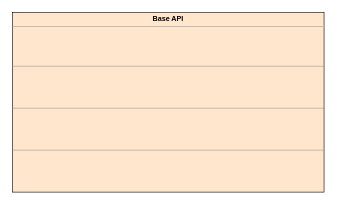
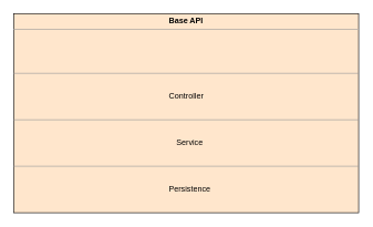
+ <mxCell id="6" value="Controller" style="text;html=1;align=center;verticalAlign=middle;resizable=0;points=[];autosize=1;strokeColor=none;fillColor=none;" parent="1" vertex="1"><mxGeometry x="240" y="130" width="80" height="30" as="geometry" /></mxCell>
+ <mxCell id="7" value="Service" style="text;html=1;align=center;verticalAlign=middle;resizable=0;points=[];autosize=1;strokeColor=none;fillColor=none;" parent="1" vertex="1"><mxGeometry x="255" y="200" width="60" height="30" as="geometry" /></mxCell>
+ <mxCell id="8" value="Persistence" style="text;html=1;align=center;verticalAlign=middle;resizable=0;points=[];autosize=1;strokeColor=none;fillColor=none;" parent="1" vertex="1"><mxGeometry x="240" y="270" width="90" height="30" as="geometry" /></mxCell>
